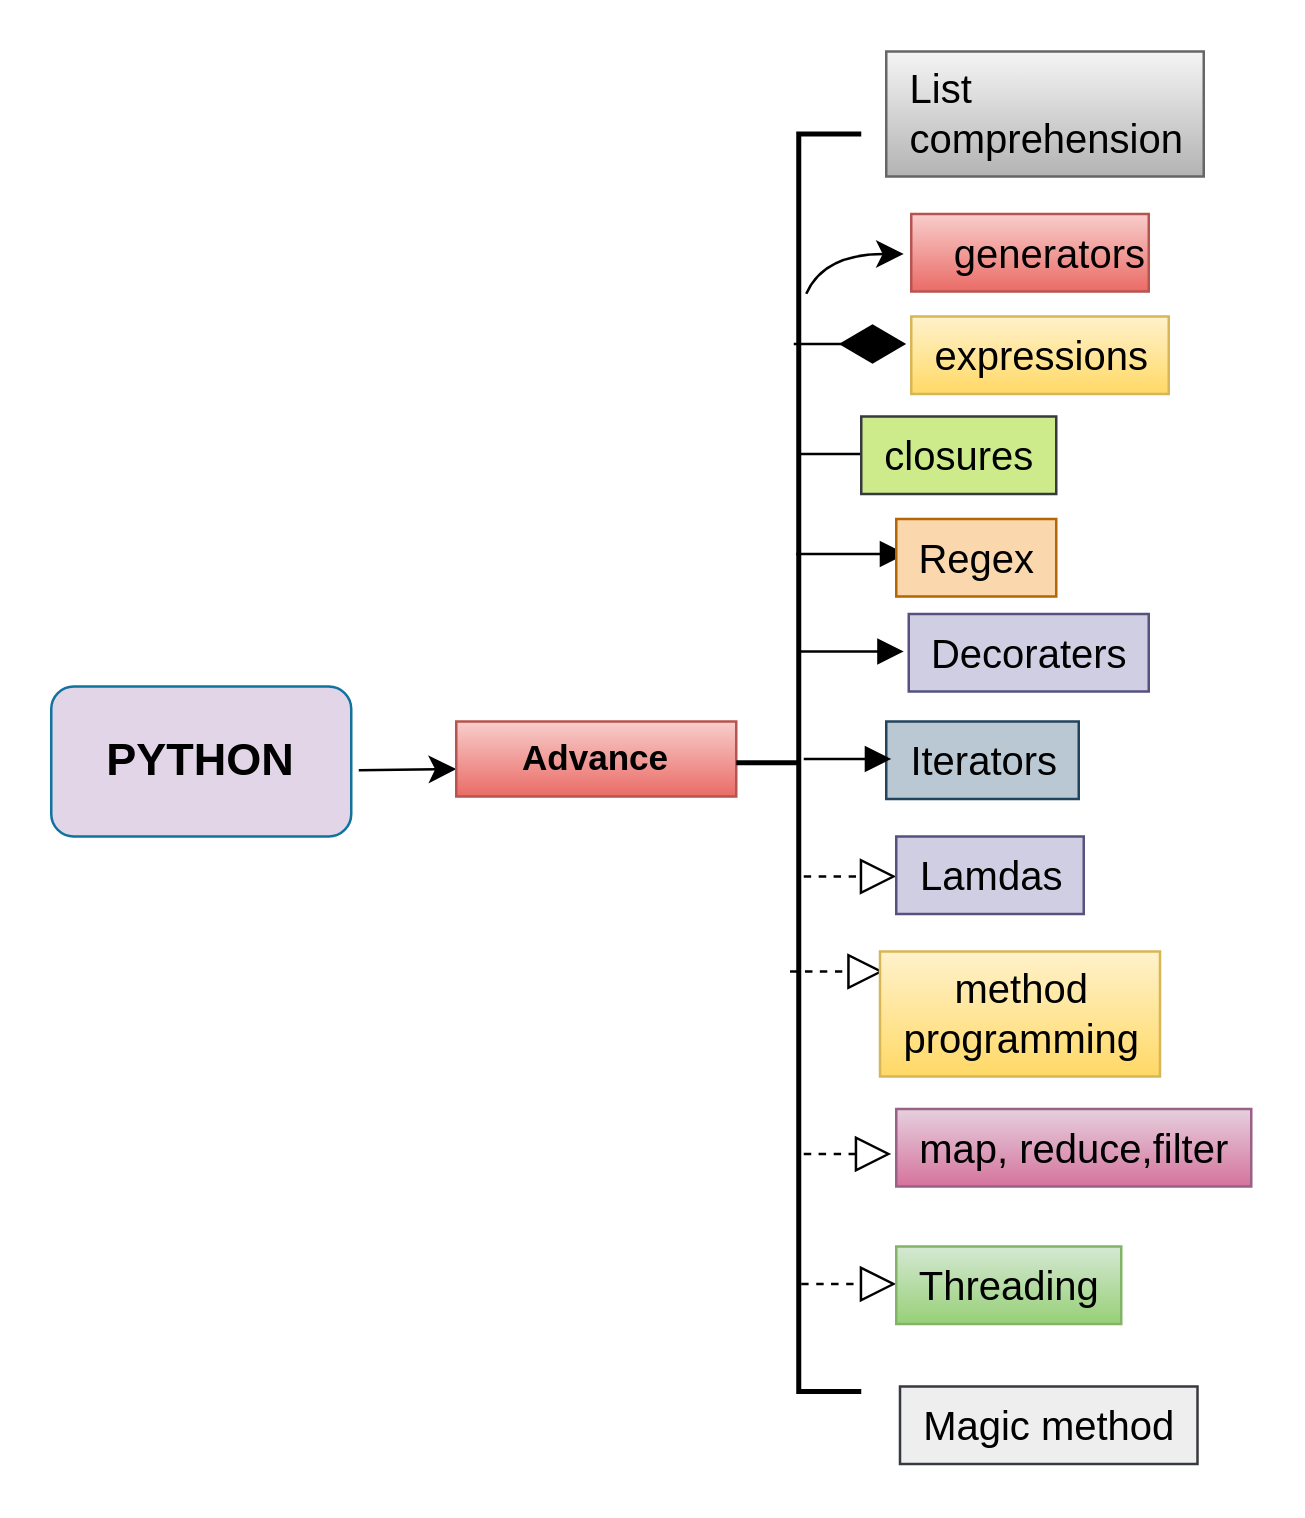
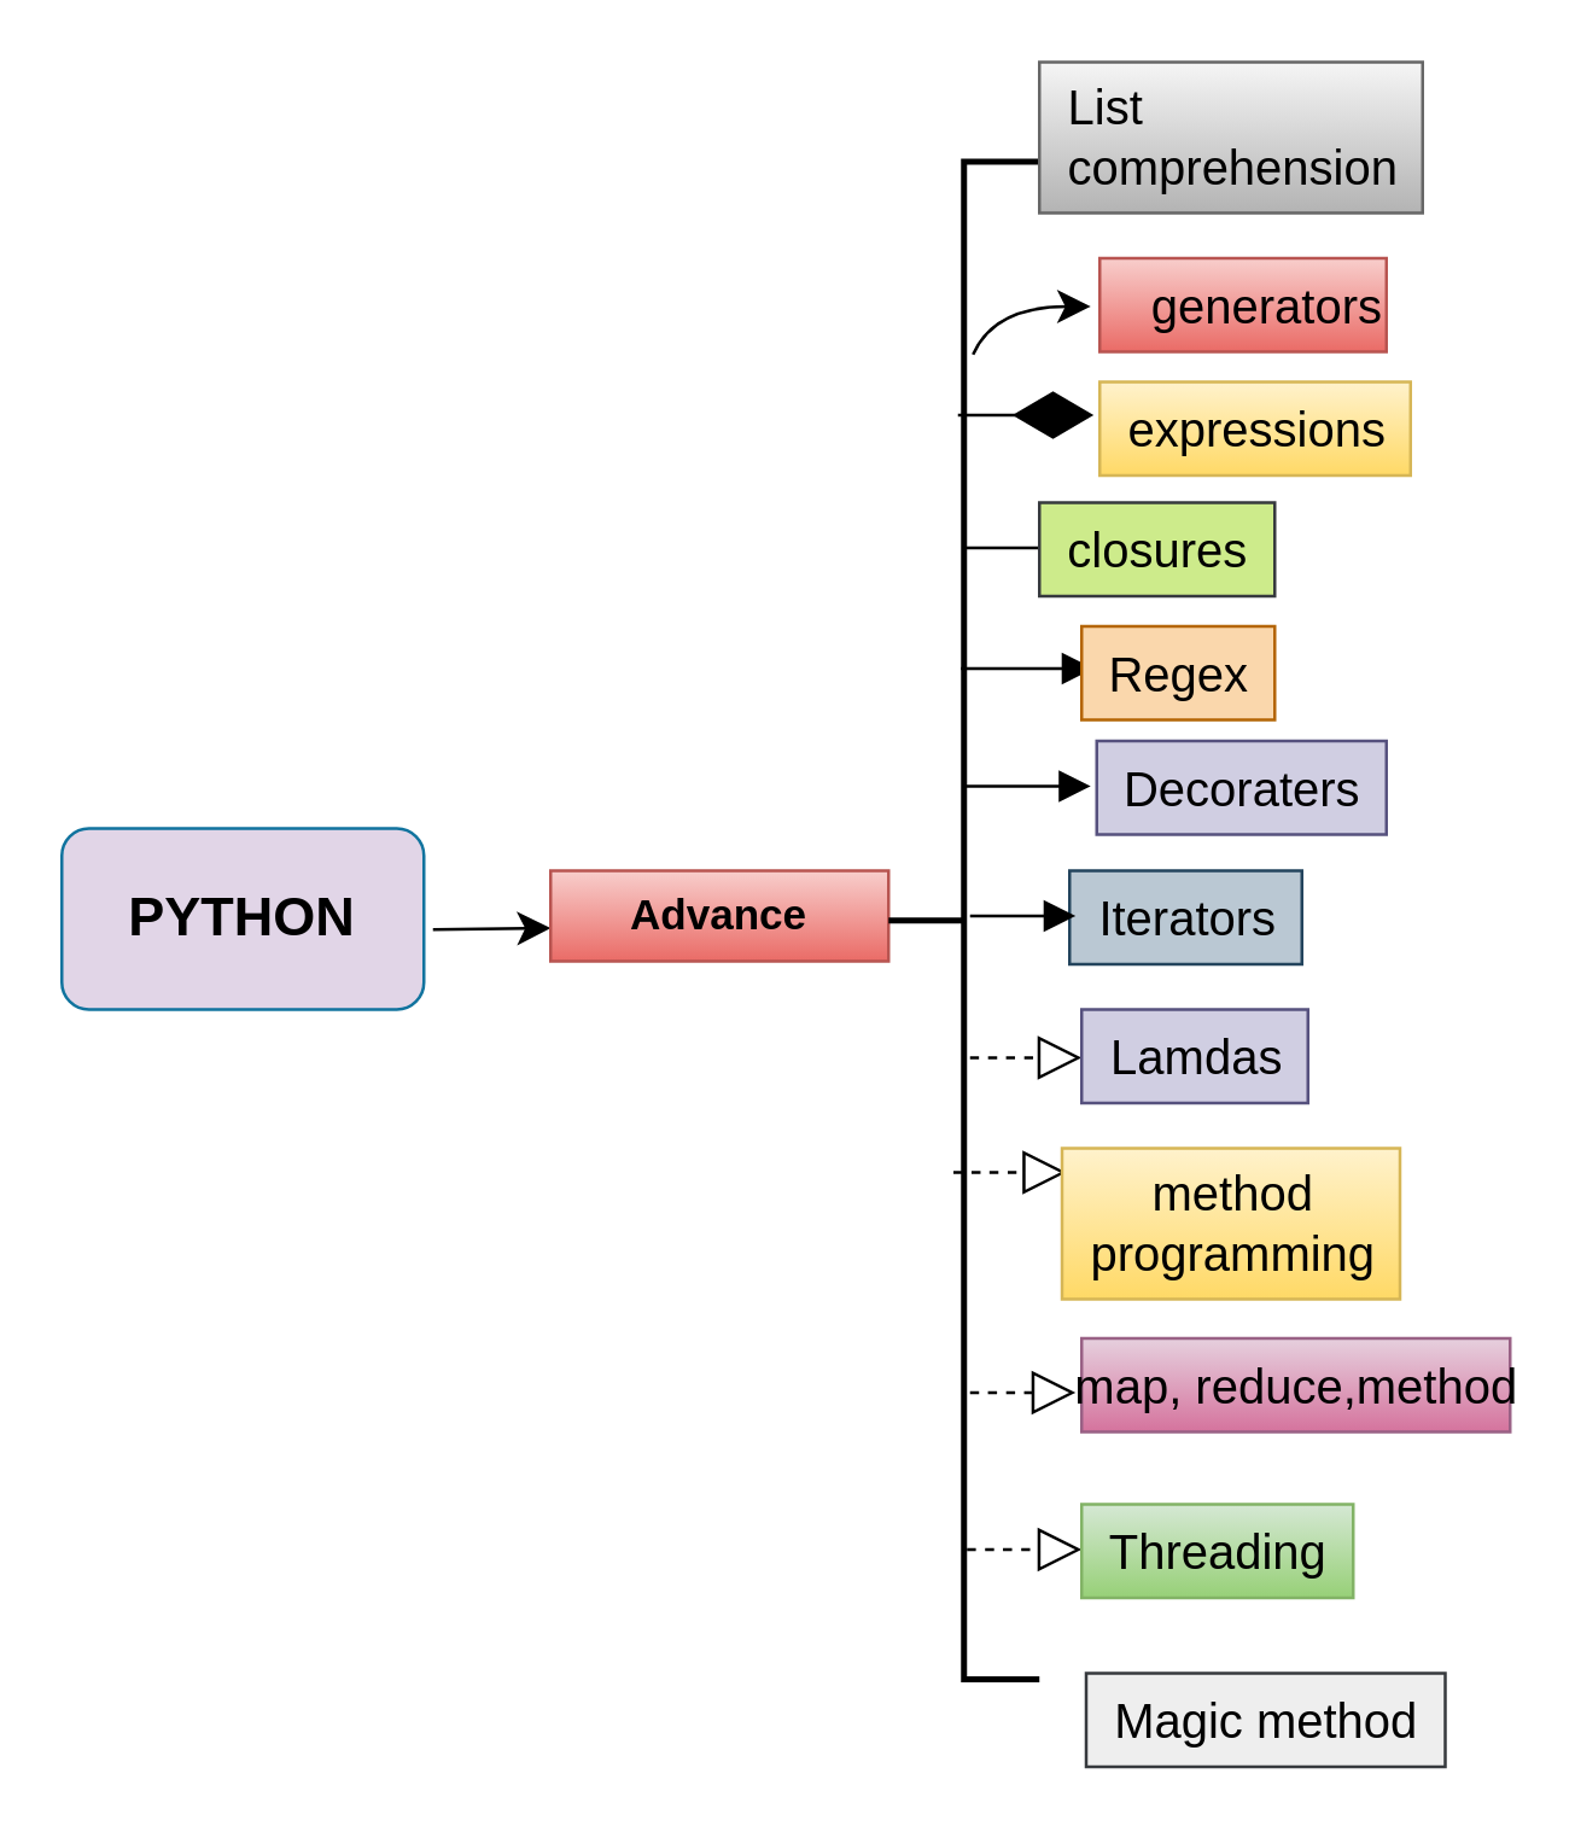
- <mxCell id="6" value="&lt;div style=&quot;text-align: left;&quot;&gt;List&lt;/div&gt;&lt;div style=&quot;text-align: justify;&quot;&gt;comprehension&lt;/div&gt;" style="text;html=1;align=center;verticalAlign=middle;resizable=0;points=[];autosize=1;fontSize=16;fillColor=#f5f5f5;gradientColor=#b3b3b3;strokeColor=#666666;" parent="1" vertex="1"><mxGeometry x="354" y="20" width="127" height="50" as="geometry" /></mxCell>
+ <mxCell id="6" value="&lt;div style=&quot;text-align: left;&quot;&gt;List&lt;/div&gt;&lt;div style=&quot;text-align: justify;&quot;&gt;comprehension&lt;/div&gt;" style="text;html=1;align=center;verticalAlign=middle;resizable=0;points=[];autosize=1;fontSize=16;fillColor=#f5f5f5;gradientColor=#b3b3b3;strokeColor=#666666;" parent="1" vertex="1"><mxGeometry x="344" y="20" width="127" height="50" as="geometry" /></mxCell>
- <mxCell id="24" value="map, reduce,filter" style="text;html=1;align=center;verticalAlign=middle;resizable=0;points=[];autosize=1;strokeColor=#996185;fillColor=#e6d0de;fontSize=16;gradientColor=#d5739d;" vertex="1" parent="1"><mxGeometry x="358" y="443" width="142" height="31" as="geometry" /></mxCell>
+ <mxCell id="24" value="map, reduce,method" style="text;html=1;align=center;verticalAlign=middle;resizable=0;points=[];autosize=1;strokeColor=#996185;fillColor=#e6d0de;fontSize=16;gradientColor=#d5739d;" vertex="1" parent="1"><mxGeometry x="358" y="443" width="142" height="31" as="geometry" /></mxCell>
